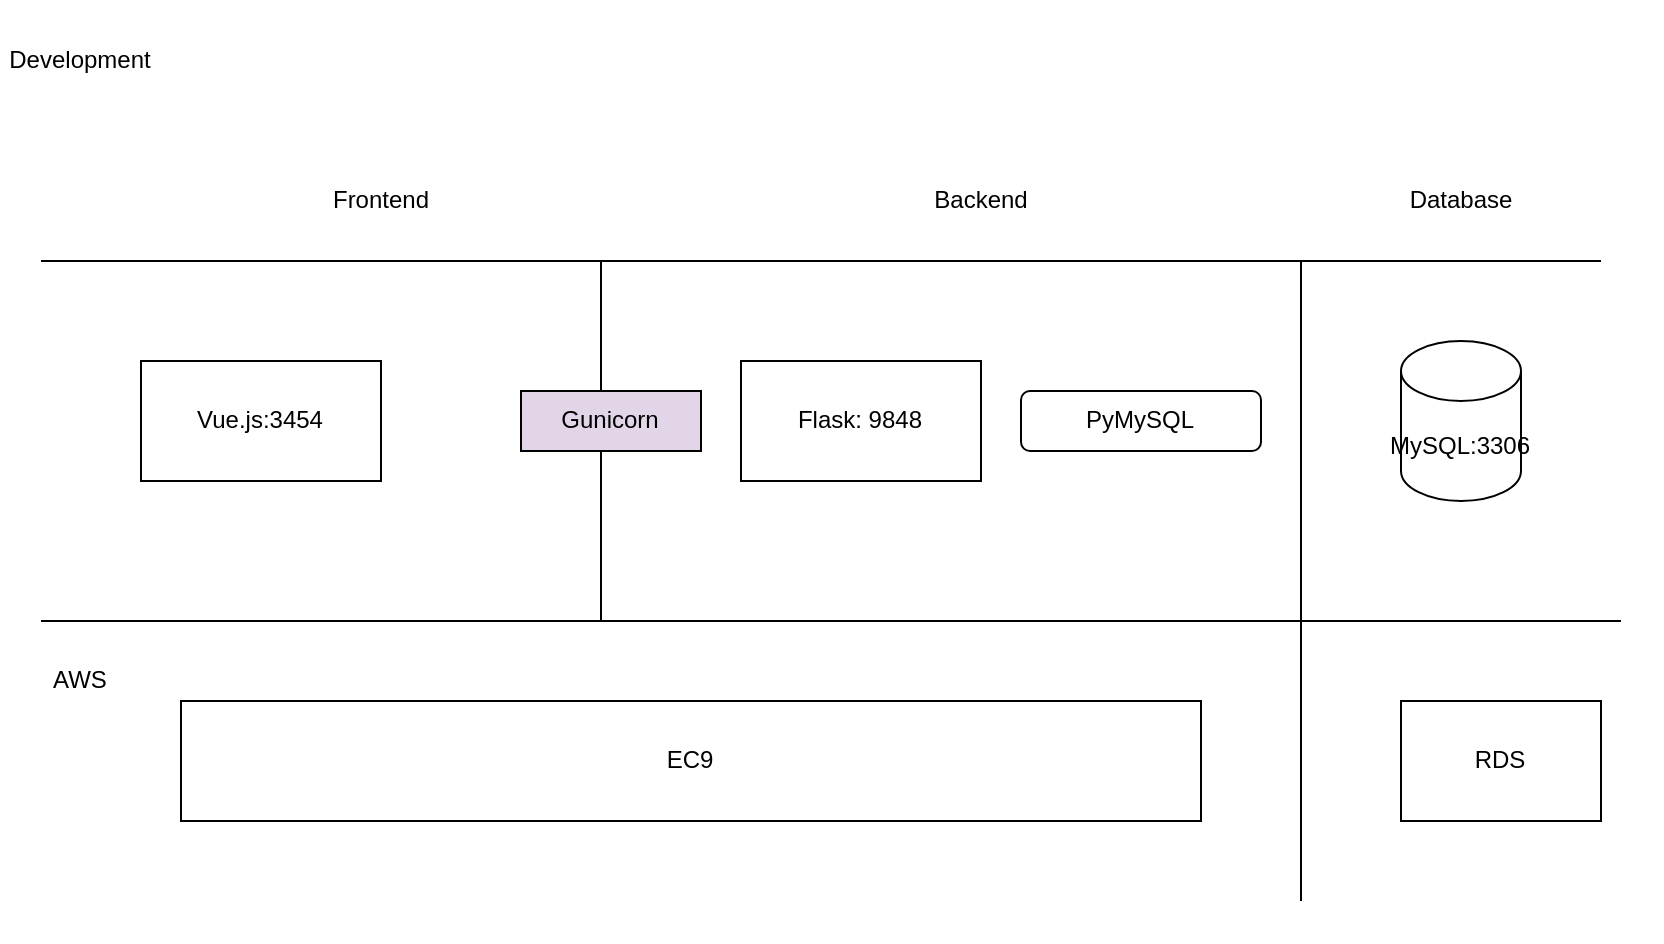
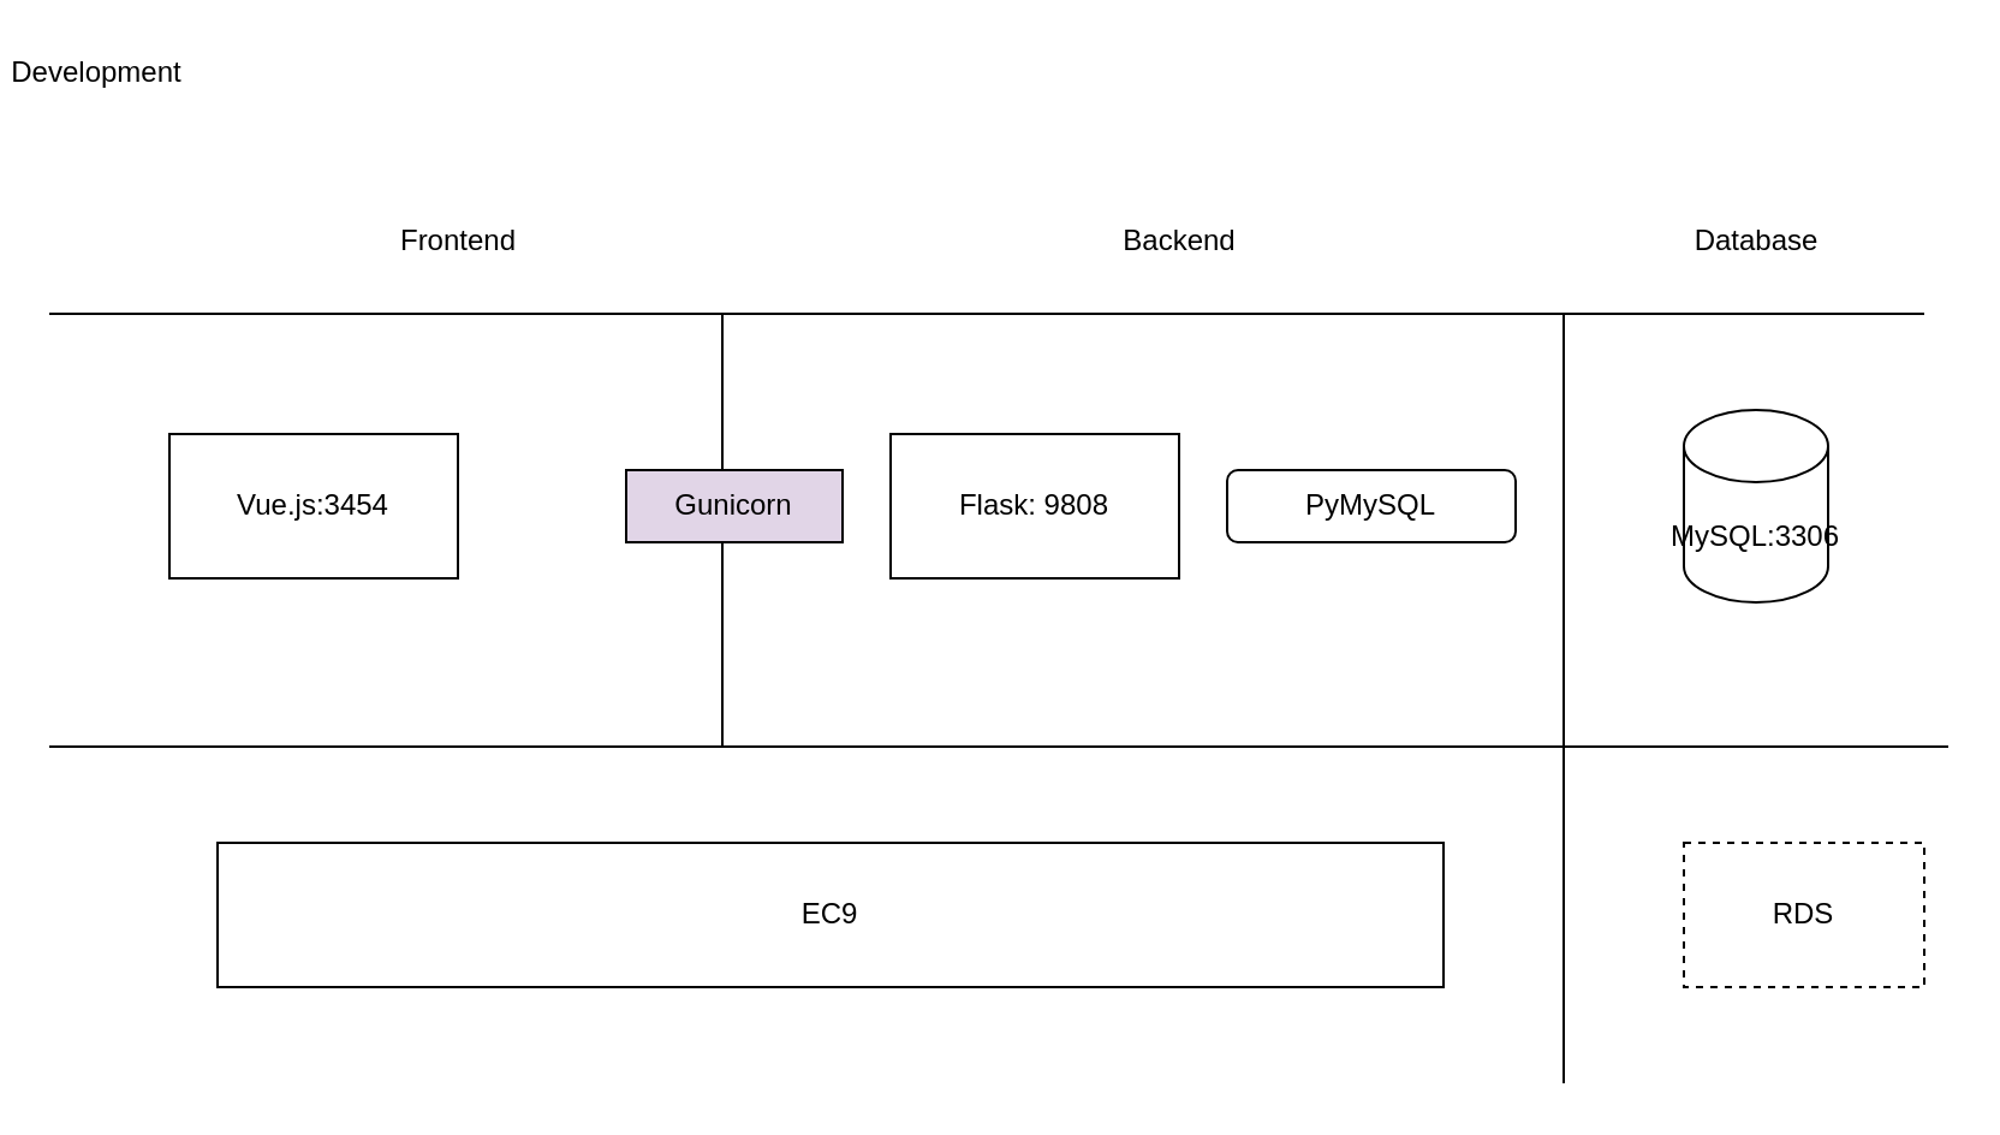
- <mxCell id="4" value="Flask: 9848" style="rounded=0;whiteSpace=wrap;html=1;" parent="1" vertex="1"><mxGeometry x="370" y="180" width="120" height="60" as="geometry" /></mxCell>
+ <mxCell id="4" value="Flask: 9808" style="rounded=0;whiteSpace=wrap;html=1;" parent="1" vertex="1"><mxGeometry x="370" y="180" width="120" height="60" as="geometry" /></mxCell>
- <mxCell id="16" value="AWS" style="text;html=1;strokeColor=none;fillColor=none;align=center;verticalAlign=middle;whiteSpace=wrap;rounded=0;" vertex="1" parent="1"><mxGeometry x="20" y="330" width="40" height="20" as="geometry" /></mxCell>
- <mxCell id="9" value="RDS" style="rounded=0;whiteSpace=wrap;html=1;" parent="1" vertex="1"><mxGeometry x="700" y="350" width="100" height="60" as="geometry" /></mxCell>
+ <mxCell id="9" value="RDS" style="rounded=0;whiteSpace=wrap;html=1;dashed=1;" parent="1" vertex="1"><mxGeometry x="700" y="350" width="100" height="60" as="geometry" /></mxCell>
